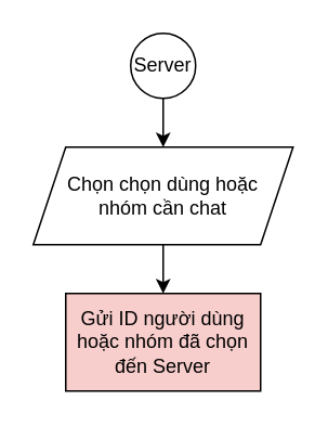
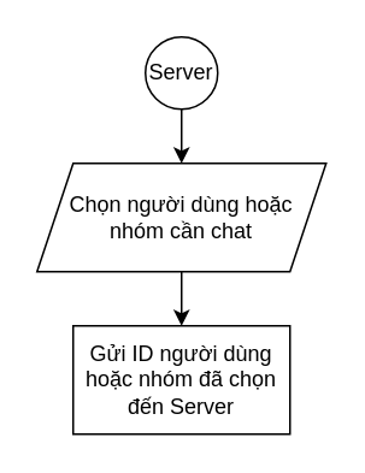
- <mxCell id="5" value="Chọn chọn dùng hoặc &lt;br&gt;nhóm cần chat" style="shape=parallelogram;perimeter=parallelogramPerimeter;whiteSpace=wrap;html=1;fixedSize=1;" vertex="1" parent="1"><mxGeometry x="20" y="90" width="160" height="60" as="geometry" /></mxCell>
+ <mxCell id="5" value="Chọn người dùng hoặc &lt;br&gt;nhóm cần chat" style="shape=parallelogram;perimeter=parallelogramPerimeter;whiteSpace=wrap;html=1;fixedSize=1;" vertex="1" parent="1"><mxGeometry x="20" y="90" width="160" height="60" as="geometry" /></mxCell>
- <mxCell id="6" value="Gửi ID người dùng hoặc nhóm đã chọn đến Server" style="whiteSpace=wrap;html=1;fillColor=#f8cecc;" vertex="1" parent="1"><mxGeometry x="40" y="180" width="120" height="60" as="geometry" /></mxCell>
+ <mxCell id="6" value="Gửi ID người dùng hoặc nhóm đã chọn đến Server" style="whiteSpace=wrap;html=1;" vertex="1" parent="1"><mxGeometry x="40" y="180" width="120" height="60" as="geometry" /></mxCell>
